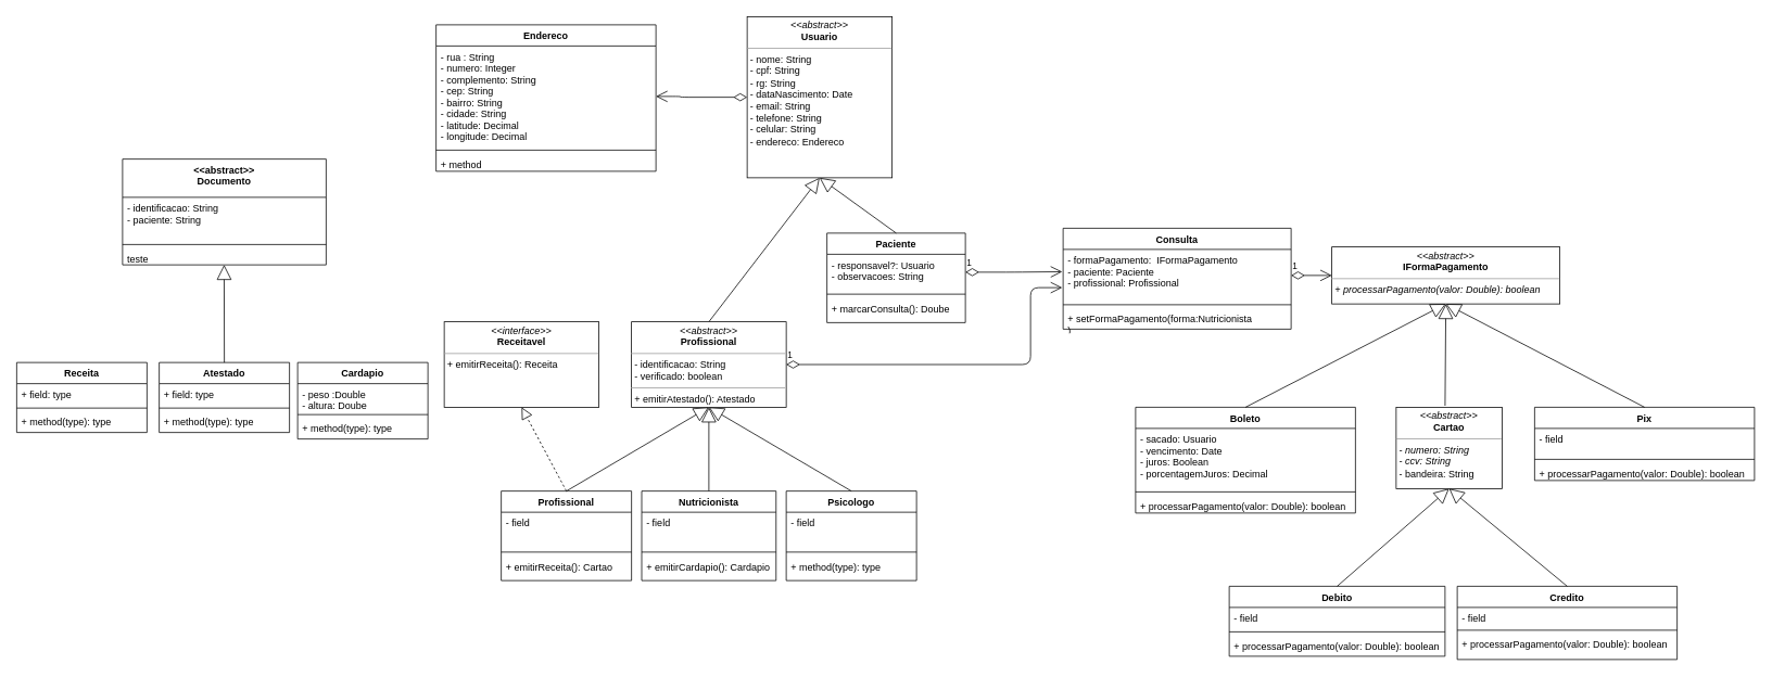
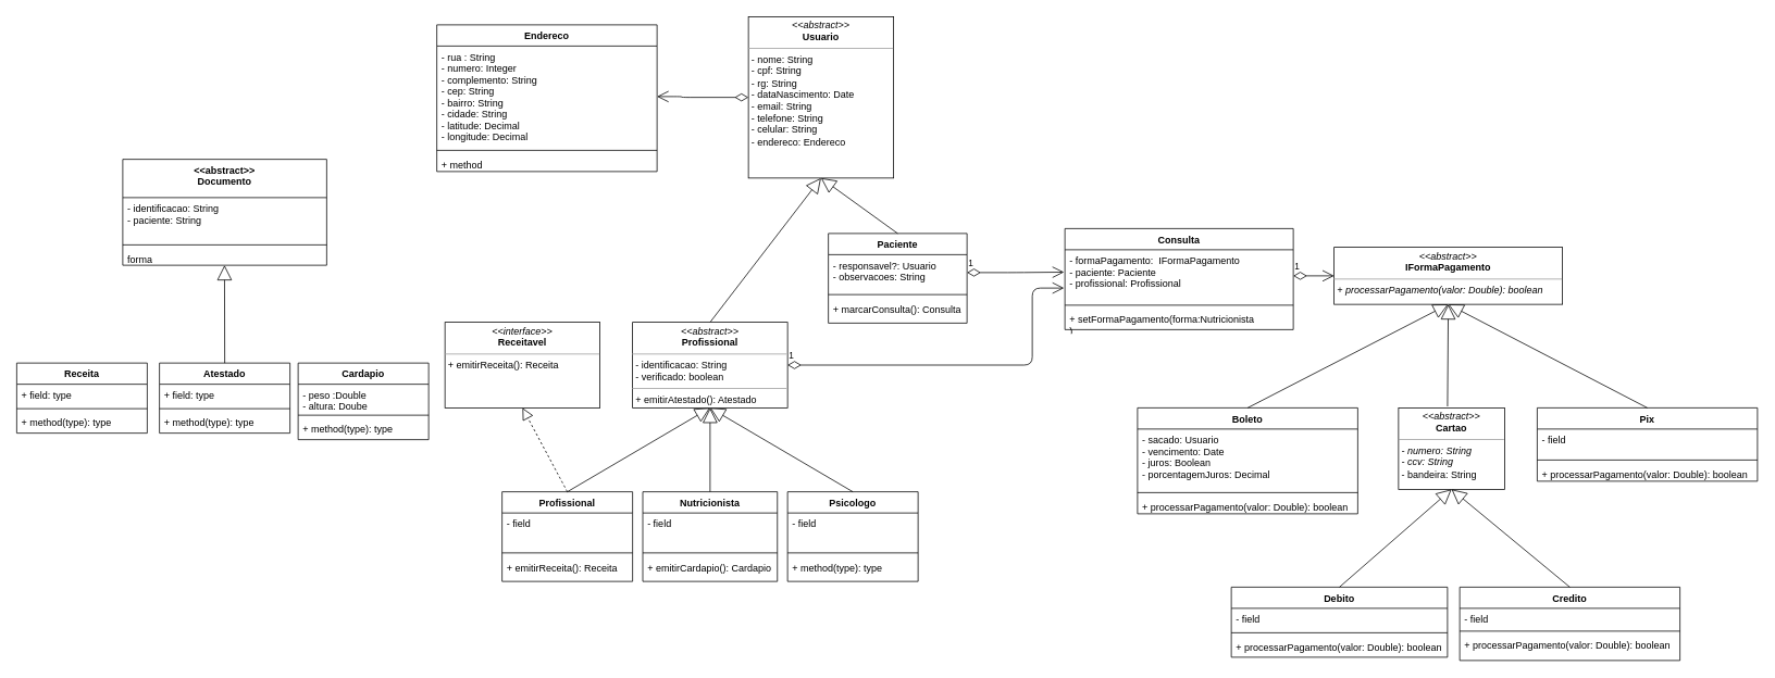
- <mxCell id="65" value="teste" style="text;strokeColor=none;fillColor=none;align=left;verticalAlign=top;spacingLeft=4;spacingRight=4;overflow=hidden;rotatable=0;points=[[0,0.5],[1,0.5]];portConstraint=eastwest;" parent="62" vertex="1"><mxGeometry y="109" width="250" height="21" as="geometry" /></mxCell>
+ <mxCell id="65" value="forma" style="text;strokeColor=none;fillColor=none;align=left;verticalAlign=top;spacingLeft=4;spacingRight=4;overflow=hidden;rotatable=0;points=[[0,0.5],[1,0.5]];portConstraint=eastwest;" parent="62" vertex="1"><mxGeometry y="109" width="250" height="21" as="geometry" /></mxCell>
- <mxCell id="32" value="+ marcarConsulta(): Doube" style="text;strokeColor=none;fillColor=none;align=left;verticalAlign=top;spacingLeft=4;spacingRight=4;overflow=hidden;rotatable=0;points=[[0,0.5],[1,0.5]];portConstraint=eastwest;" parent="29" vertex="1"><mxGeometry y="80" width="170" height="30" as="geometry" /></mxCell>
+ <mxCell id="32" value="+ marcarConsulta(): Consulta" style="text;strokeColor=none;fillColor=none;align=left;verticalAlign=top;spacingLeft=4;spacingRight=4;overflow=hidden;rotatable=0;points=[[0,0.5],[1,0.5]];portConstraint=eastwest;" parent="29" vertex="1"><mxGeometry y="80" width="170" height="30" as="geometry" /></mxCell>
- <mxCell id="38" value="+ emitirReceita(): Cartao&#10;" style="text;strokeColor=none;fillColor=none;align=left;verticalAlign=top;spacingLeft=4;spacingRight=4;overflow=hidden;rotatable=0;points=[[0,0.5],[1,0.5]];portConstraint=eastwest;" parent="35" vertex="1"><mxGeometry y="80" width="160" height="30" as="geometry" /></mxCell>
+ <mxCell id="38" value="+ emitirReceita(): Receita&#10;" style="text;strokeColor=none;fillColor=none;align=left;verticalAlign=top;spacingLeft=4;spacingRight=4;overflow=hidden;rotatable=0;points=[[0,0.5],[1,0.5]];portConstraint=eastwest;" parent="35" vertex="1"><mxGeometry y="80" width="160" height="30" as="geometry" /></mxCell>
